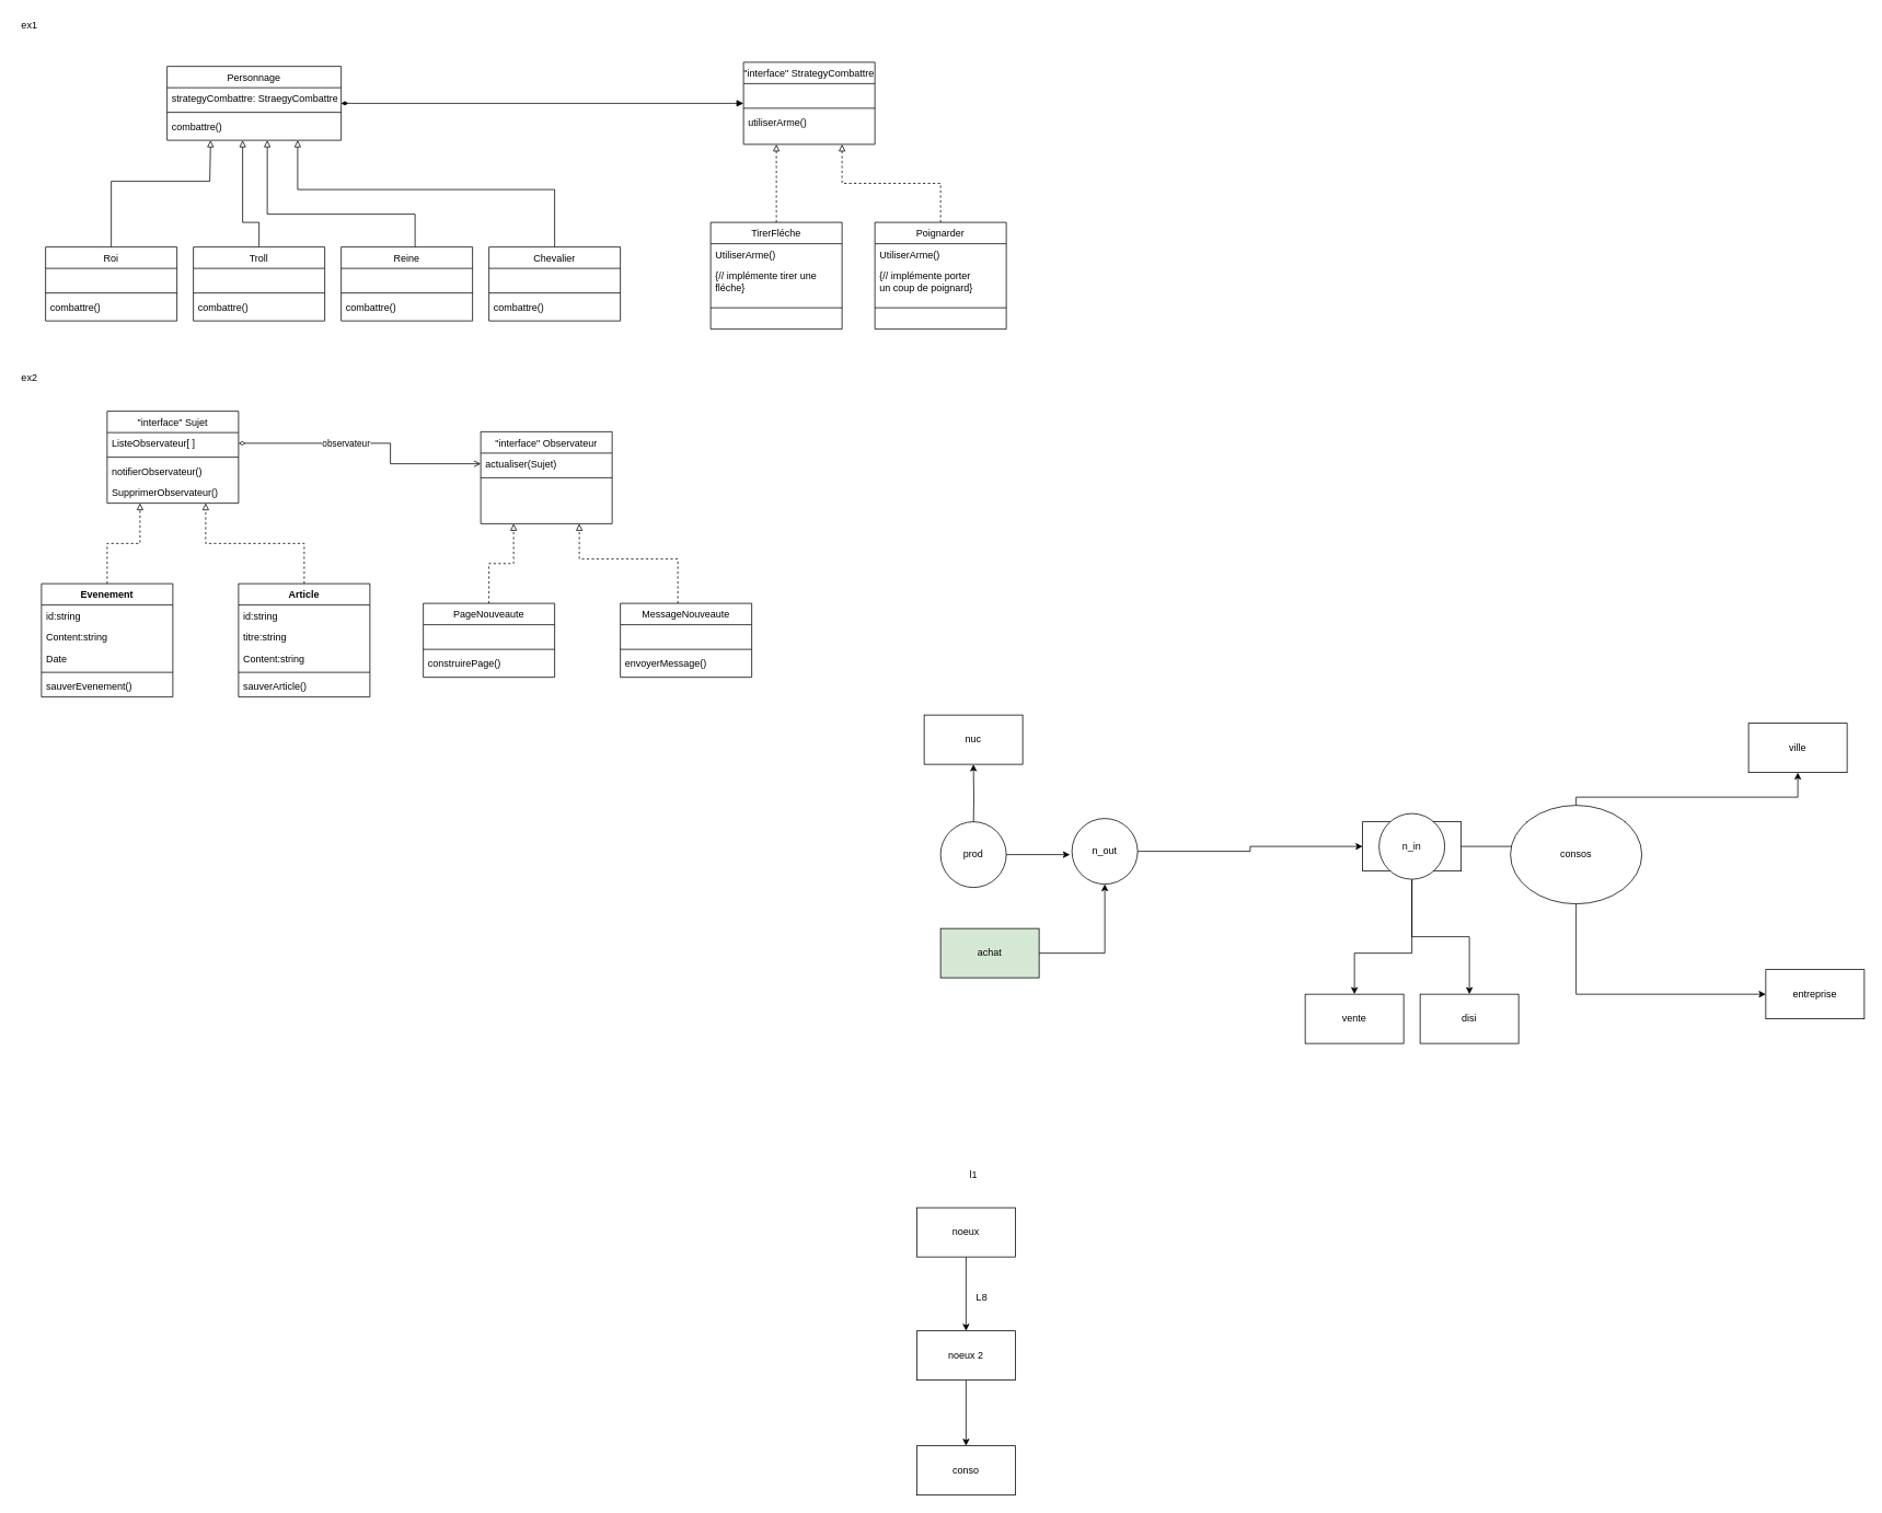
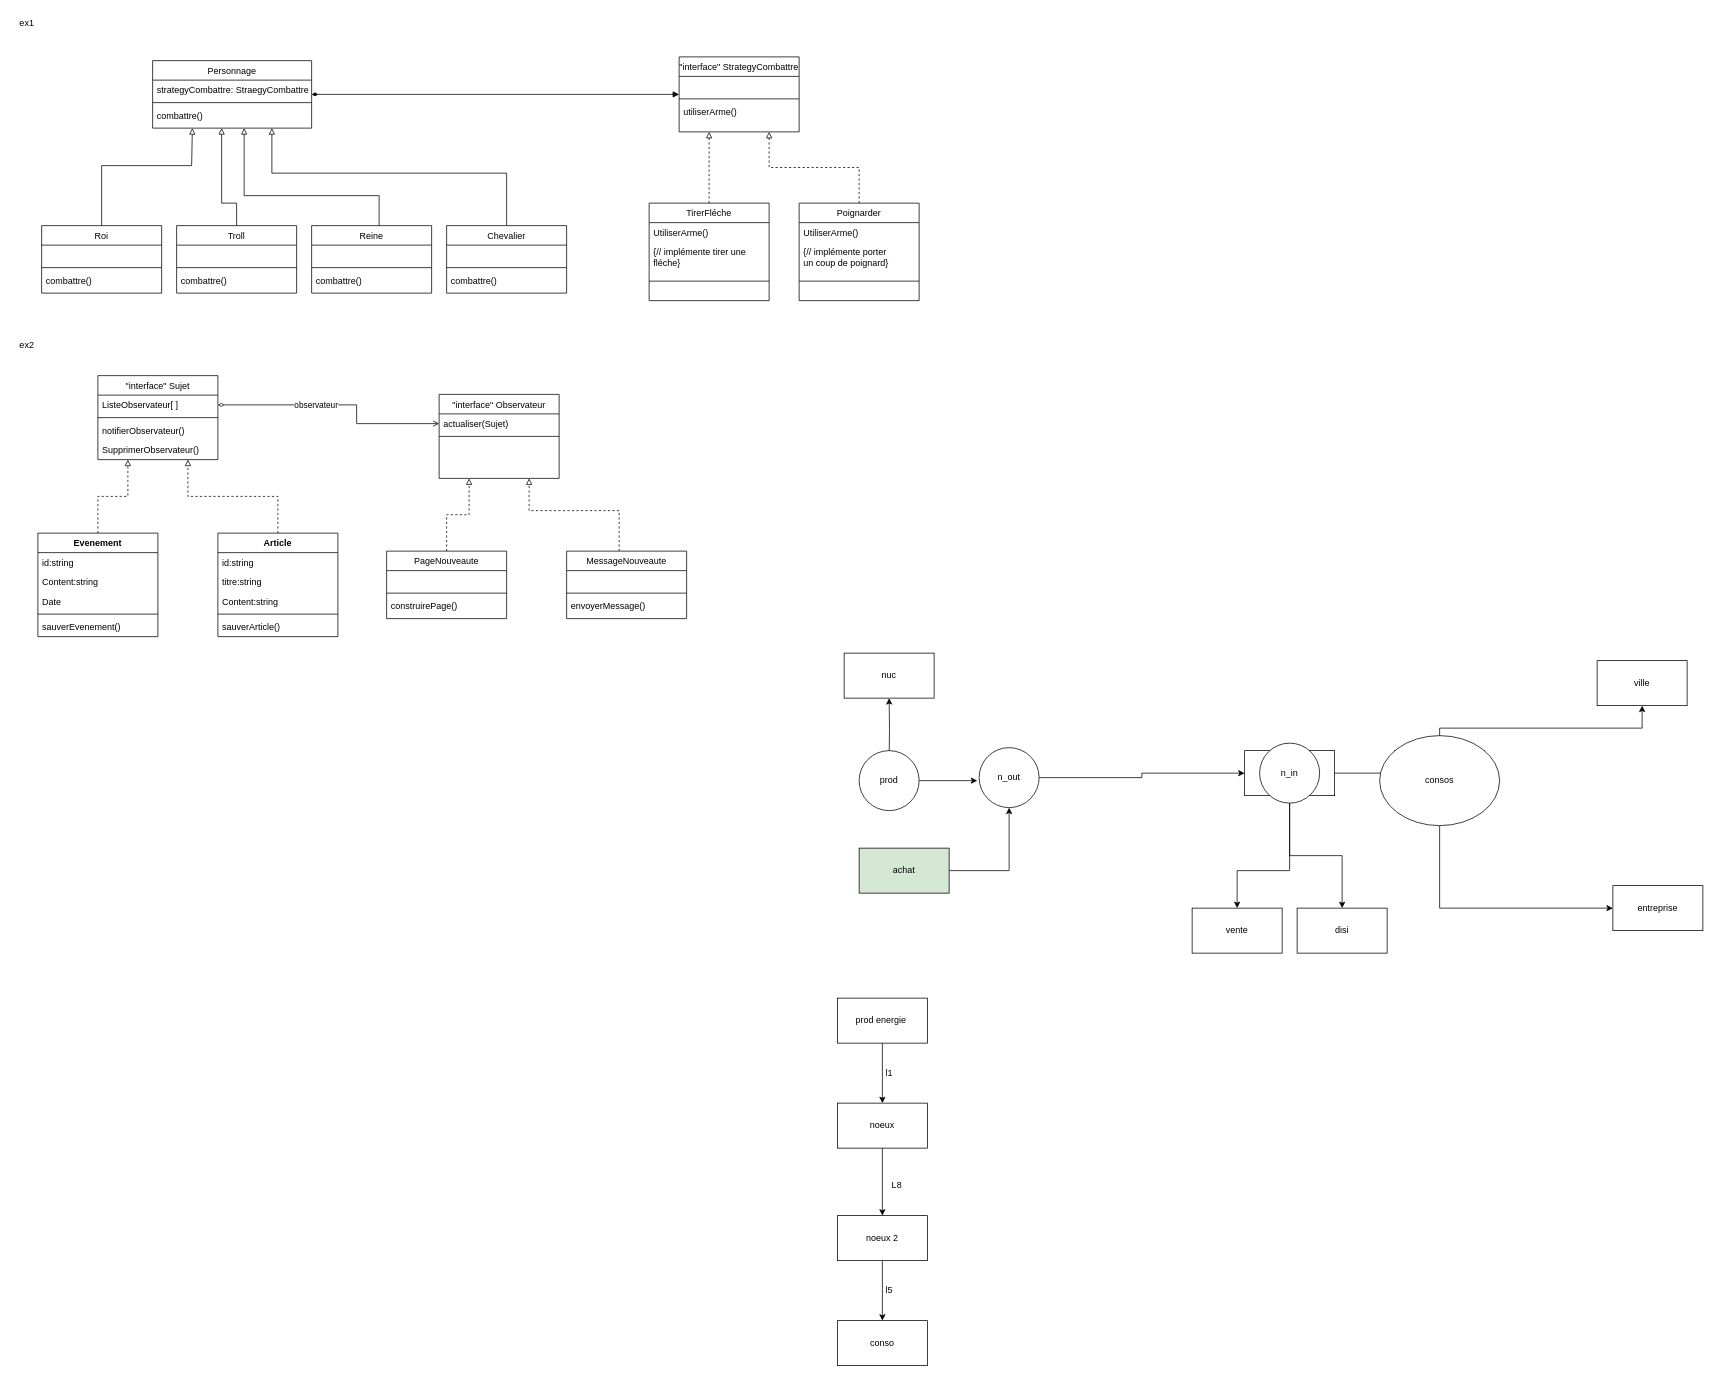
+ <mxCell id="100" value="prod energie&amp;nbsp;" style="rounded=0;whiteSpace=wrap;html=1;" parent="1" vertex="1"><mxGeometry x="1116" y="1330" width="120" height="60" as="geometry" /></mxCell>
+ <mxCell id="99" value="" style="edgeStyle=orthogonalEdgeStyle;rounded=0;orthogonalLoop=1;jettySize=auto;html=1;" parent="1" source="100" target="102" edge="1"><mxGeometry relative="1" as="geometry" /></mxCell>
+ <mxCell id="108" value="l5" style="text;html=1;align=center;verticalAlign=middle;resizable=0;points=[];autosize=1;" parent="1" vertex="1"><mxGeometry x="1170" y="1710" width="30" height="20" as="geometry" /></mxCell>
